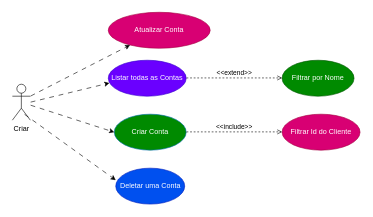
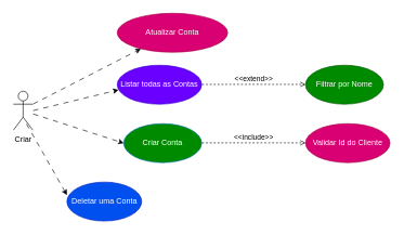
- <mxCell id="8" value="Filtrar Id do Cliente" style="ellipse;whiteSpace=wrap;html=1;fillColor=#d80073;fontColor=#ffffff;strokeColor=#A50040;" vertex="1" parent="1"><mxGeometry x="470" y="190" width="130" height="60" as="geometry" /></mxCell>
+ <mxCell id="8" value="Validar Id do Cliente" style="ellipse;whiteSpace=wrap;html=1;fillColor=#d80073;fontColor=#ffffff;strokeColor=#A50040;" vertex="1" parent="1"><mxGeometry x="470" y="190" width="130" height="60" as="geometry" /></mxCell>
- <mxCell id="11" value="Deletar uma Conta" style="ellipse;whiteSpace=wrap;html=1;fillColor=#0050ef;fontColor=#ffffff;strokeColor=#001DBC;" vertex="1" parent="1"><mxGeometry x="192.5" y="280" width="115" height="60" as="geometry" /></mxCell>
+ <mxCell id="11" value="Deletar uma Conta" style="ellipse;whiteSpace=wrap;html=1;fillColor=#0050ef;fontColor=#ffffff;strokeColor=#001DBC;" vertex="1" parent="1"><mxGeometry x="102.5" y="280" width="115" height="60" as="geometry" /></mxCell>
